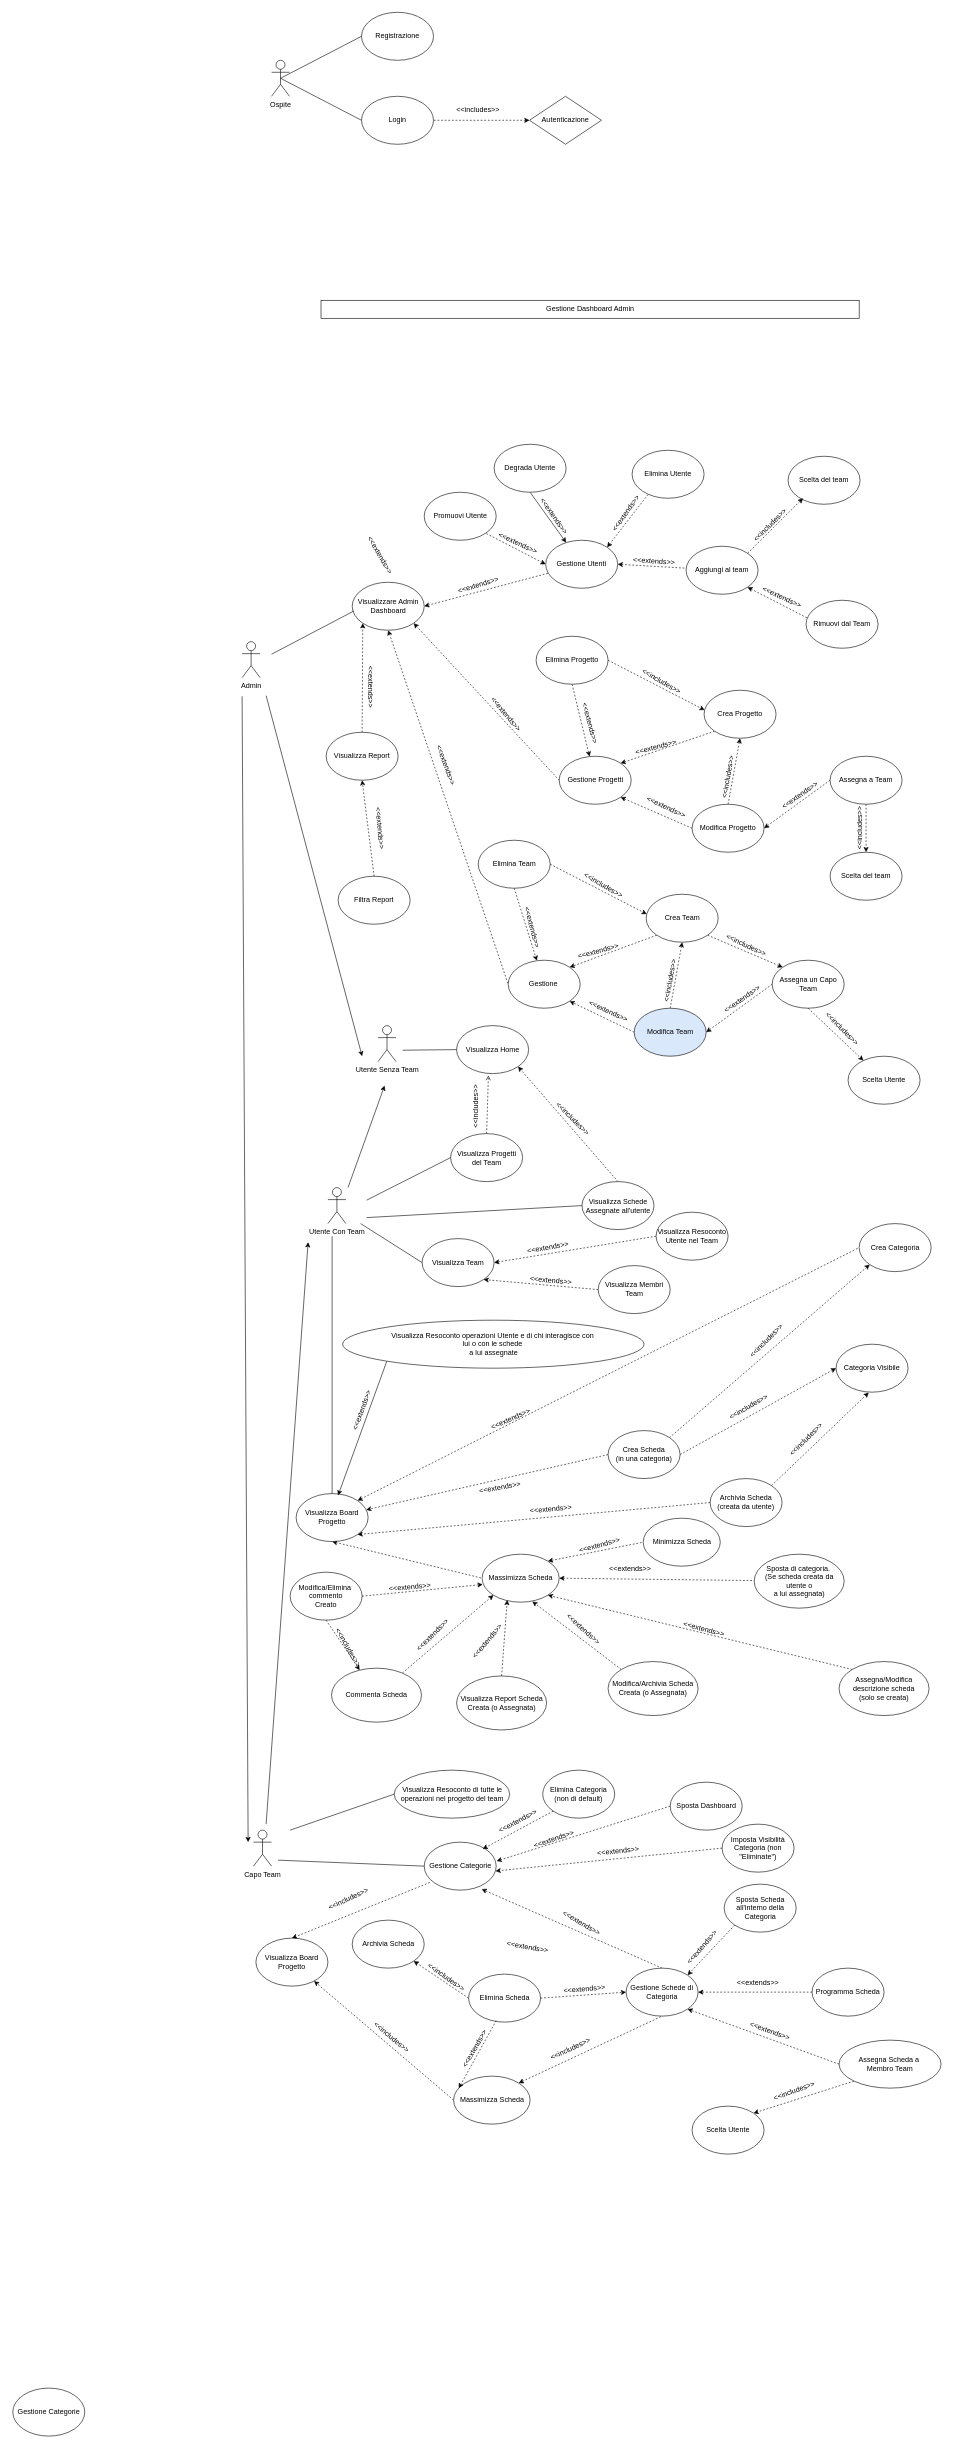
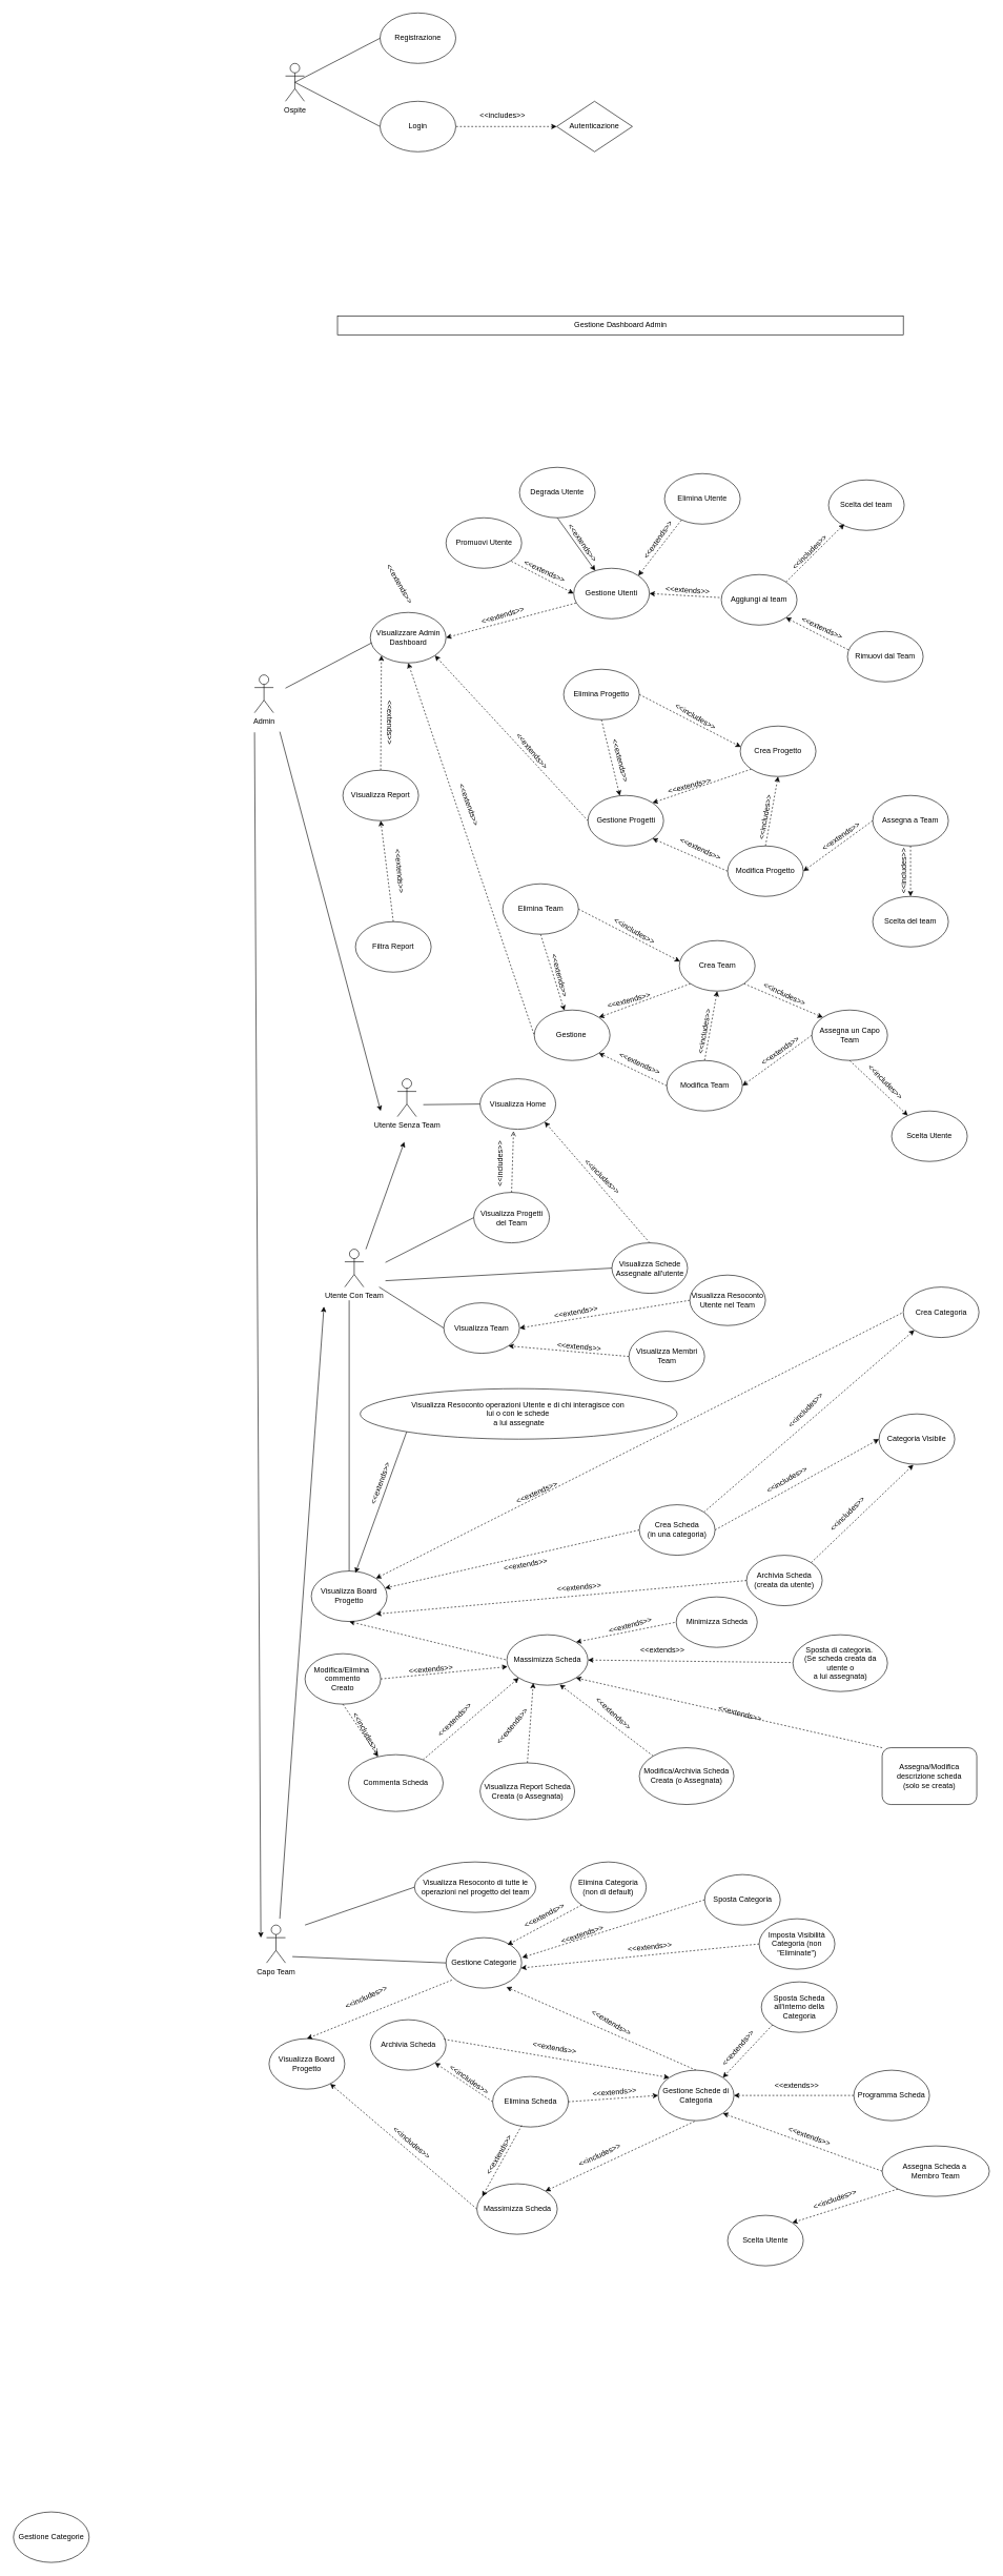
- <mxCell id="65" value="Modifica Team" style="ellipse;whiteSpace=wrap;html=1;fillColor=#dae8fc;" vertex="1" parent="1"><mxGeometry x="1056.5" y="1680" width="120" height="80" as="geometry" /></mxCell>
+ <mxCell id="65" value="Modifica Team" style="ellipse;whiteSpace=wrap;html=1;" vertex="1" parent="1"><mxGeometry x="1056.5" y="1680" width="120" height="80" as="geometry" /></mxCell>
- <mxCell id="133" value="Assegna/Modifica descrizione scheda&lt;br&gt;(solo se creata)" style="ellipse;whiteSpace=wrap;html=1;" vertex="1" parent="1"><mxGeometry x="1398" y="2769" width="150" height="90" as="geometry" /></mxCell>
+ <mxCell id="133" value="Assegna/Modifica descrizione scheda&lt;br&gt;(solo se creata)" style="whiteSpace=wrap;html=1;rounded=1;" vertex="1" parent="1"><mxGeometry x="1398" y="2769" width="150" height="90" as="geometry" /></mxCell>
- <mxCell id="152" value="Sposta Dashboard" style="ellipse;whiteSpace=wrap;html=1;" vertex="1" parent="1"><mxGeometry x="1116.5" y="2970" width="120" height="80" as="geometry" /></mxCell>
+ <mxCell id="152" value="Sposta Categoria" style="ellipse;whiteSpace=wrap;html=1;" vertex="1" parent="1"><mxGeometry x="1116.5" y="2970" width="120" height="80" as="geometry" /></mxCell>
+ <mxCell id="194" style="rounded=0;orthogonalLoop=1;jettySize=auto;html=1;exitX=0.972;exitY=0.387;exitDx=0;exitDy=0;entryX=0;entryY=0;entryDx=0;entryDy=0;dashed=1;exitPerimeter=0;" edge="1" parent="1" source="189" target="148"><mxGeometry relative="1" as="geometry"><mxPoint x="900.5" y="3260" as="sourcePoint" /><mxPoint x="1042.5" y="3250" as="targetPoint" /></mxGeometry></mxCell>
